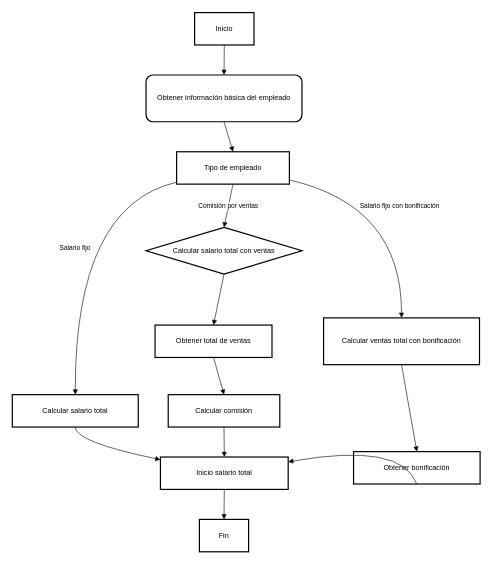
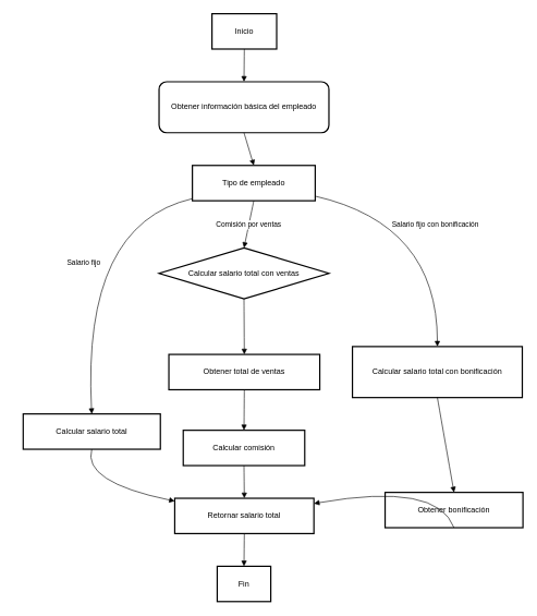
- <mxCell id="9" value="Obtener total de ventas" style="whiteSpace=wrap;strokeWidth=2;" parent="1" vertex="1"><mxGeometry x="258" y="541" width="195" height="54" as="geometry" /></mxCell>
+ <mxCell id="9" value="Obtener total de ventas" style="whiteSpace=wrap;strokeWidth=2;" parent="1" vertex="1"><mxGeometry x="258" y="541" width="231" height="54" as="geometry" /></mxCell>
- <mxCell id="7" value="Calcular ventas total con bonificación" style="whiteSpace=wrap;strokeWidth=2;" parent="1" vertex="1"><mxGeometry x="539" y="529" width="260" height="78" as="geometry" /></mxCell>
+ <mxCell id="7" value="Calcular salario total con bonificación" style="whiteSpace=wrap;strokeWidth=2;" parent="1" vertex="1"><mxGeometry x="539" y="529" width="260" height="78" as="geometry" /></mxCell>
- <mxCell id="5" value="Calcular salario total" style="whiteSpace=wrap;strokeWidth=2;" parent="1" vertex="1"><mxGeometry x="20" y="657" width="210" height="54" as="geometry" /></mxCell>
+ <mxCell id="5" value="Calcular salario total" style="whiteSpace=wrap;strokeWidth=2;" parent="1" vertex="1"><mxGeometry x="35" y="632" width="210" height="54" as="geometry" /></mxCell>
- <mxCell id="8" value="Inicio salario total" style="whiteSpace=wrap;strokeWidth=2;" parent="1" vertex="1"><mxGeometry x="267" y="761" width="213" height="54" as="geometry" /></mxCell>
+ <mxCell id="8" value="Retornar salario total" style="whiteSpace=wrap;strokeWidth=2;" parent="1" vertex="1"><mxGeometry x="267" y="761" width="213" height="54" as="geometry" /></mxCell>
